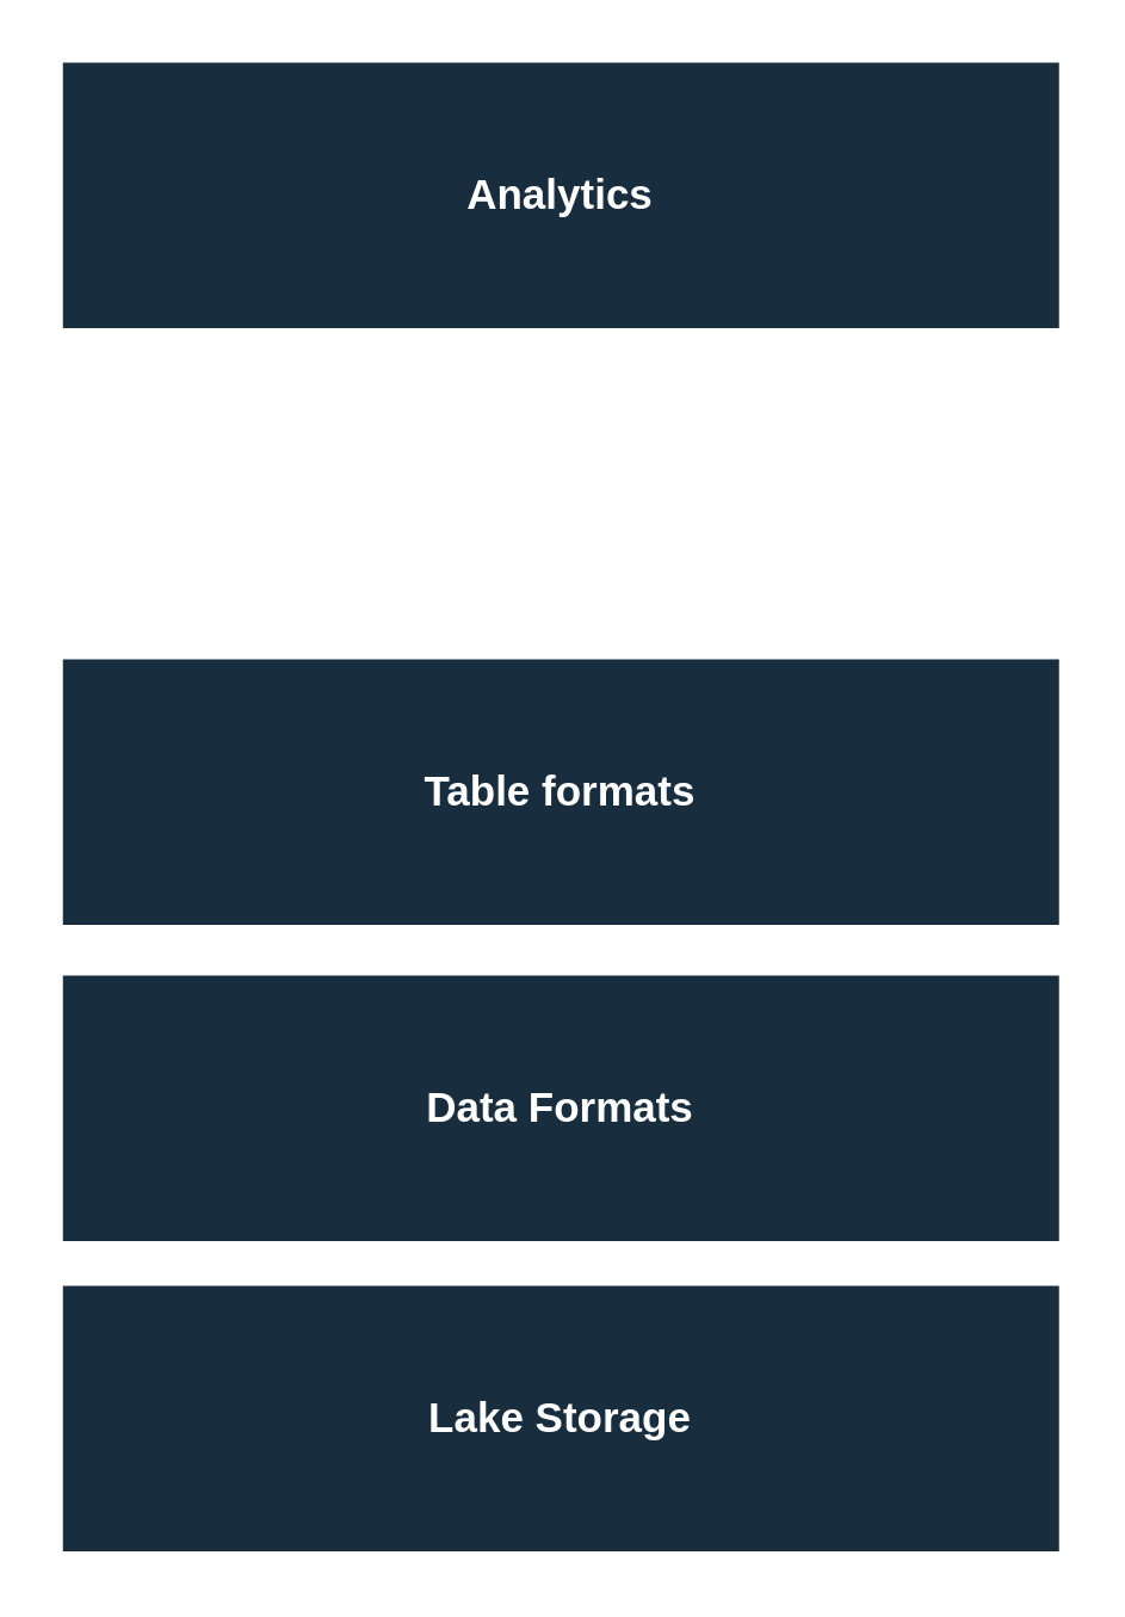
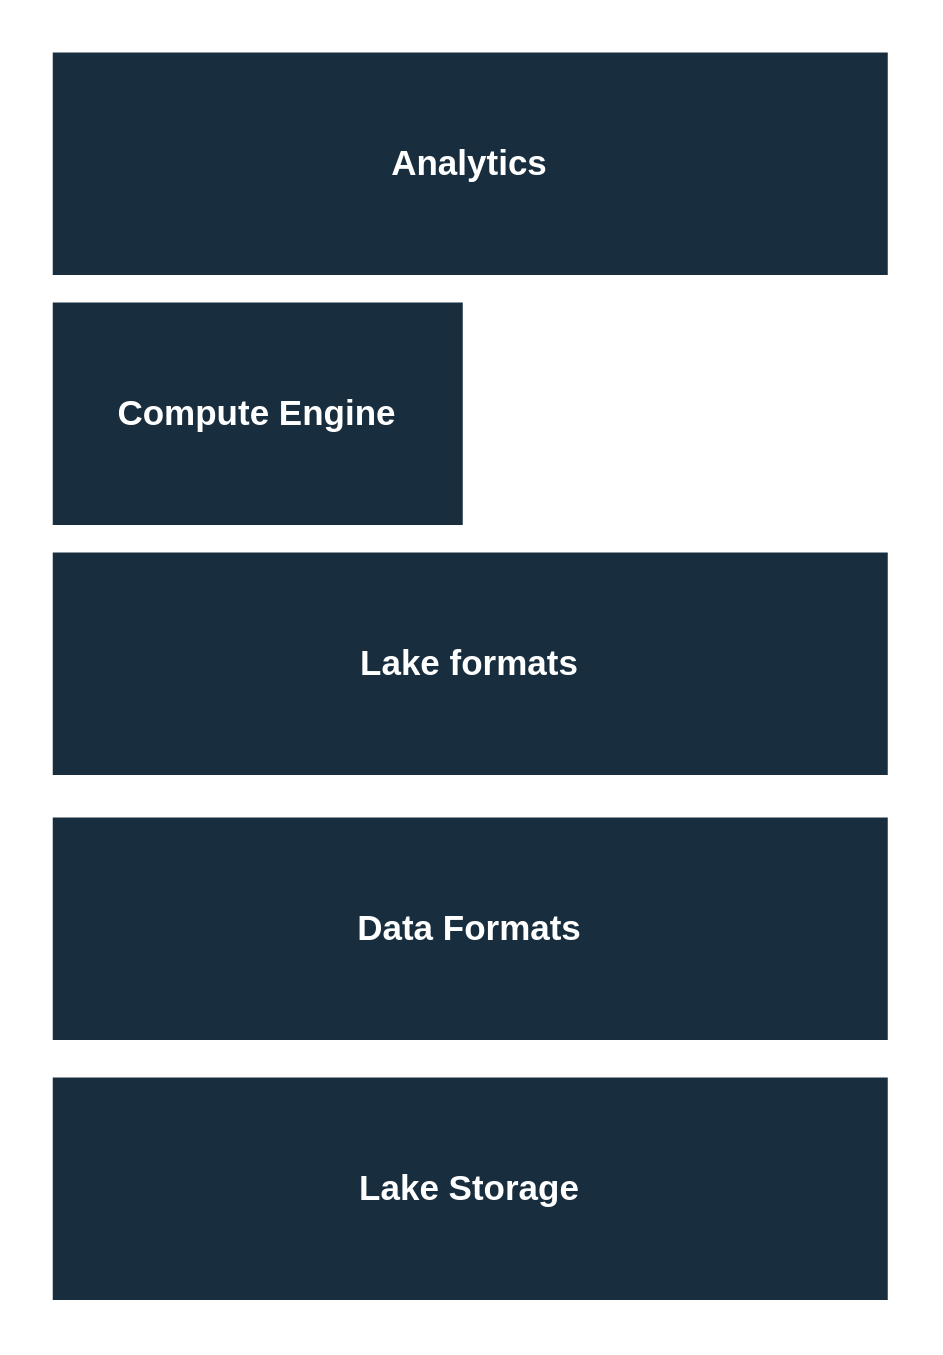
+ <mxCell id="5" value="Compute Engine" style="rounded=0;whiteSpace=wrap;html=1;align=center;fontSize=14;fontStyle=1;labelBackgroundColor=none;fillColor=#182E3E;strokeColor=#FFFFFF;fontColor=#FFFFFF;" vertex="1" parent="1"><mxGeometry x="20" y="120" width="165" height="90" as="geometry" /></mxCell>
- <mxCell id="4" value="Table formats" style="rounded=0;whiteSpace=wrap;html=1;align=center;fontSize=14;fontStyle=1;labelBackgroundColor=none;fillColor=#182E3E;strokeColor=#FFFFFF;fontColor=#FFFFFF;" vertex="1" parent="1"><mxGeometry x="20" y="220" width="335" height="90" as="geometry" /></mxCell>
+ <mxCell id="4" value="Lake formats" style="rounded=0;whiteSpace=wrap;html=1;align=center;fontSize=14;fontStyle=1;labelBackgroundColor=none;fillColor=#182E3E;strokeColor=#FFFFFF;fontColor=#FFFFFF;" vertex="1" parent="1"><mxGeometry x="20" y="220" width="335" height="90" as="geometry" /></mxCell>
